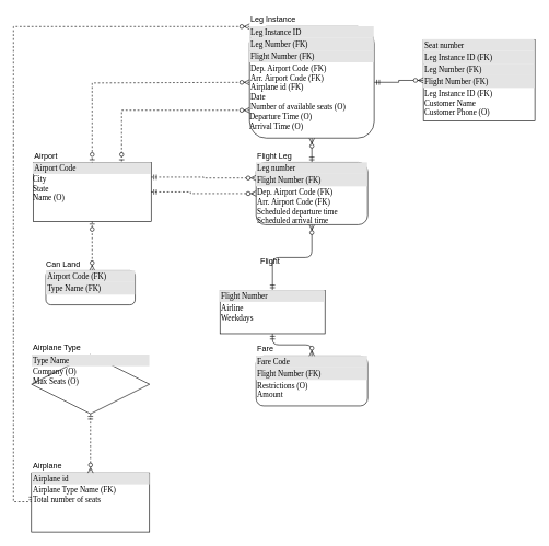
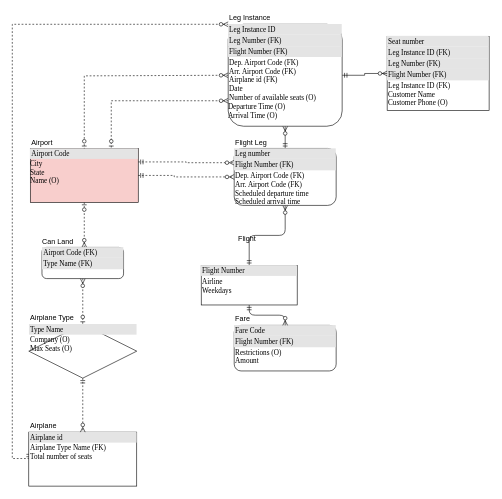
- <mxCell id="4" value="&lt;div style=&quot;box-sizing: border-box ; width: 100% ; background: #e4e4e4 ; padding: 2px&quot;&gt;Airport Code&lt;/div&gt;City&lt;br&gt;State&lt;br&gt;Name (O)" style="verticalAlign=top;align=left;overflow=fill;html=1;rounded=0;shadow=0;comic=0;labelBackgroundColor=none;strokeWidth=1;fontFamily=Verdana;fontSize=12" parent="1" vertex="1"><mxGeometry x="50" y="247" width="180" height="90" as="geometry" /></mxCell>
+ <mxCell id="4" value="&lt;div style=&quot;box-sizing: border-box ; width: 100% ; background: #e4e4e4 ; padding: 2px&quot;&gt;Airport Code&lt;/div&gt;City&lt;br&gt;State&lt;br&gt;Name (O)" style="verticalAlign=top;align=left;overflow=fill;html=1;rounded=0;shadow=0;comic=0;labelBackgroundColor=none;strokeWidth=1;fontFamily=Verdana;fontSize=12;fillColor=#f8cecc;" parent="1" vertex="1"><mxGeometry x="50" y="247" width="180" height="90" as="geometry" /></mxCell>
+ <mxCell id="29" style="edgeStyle=orthogonalEdgeStyle;rounded=0;orthogonalLoop=1;jettySize=auto;html=1;exitX=0.5;exitY=1;exitDx=0;exitDy=0;entryX=0.5;entryY=1;entryDx=0;entryDy=0;dashed=1;startArrow=ERzeroToMany;startFill=1;endArrow=ERzeroToOne;endFill=1;" edge="1" parent="1" source="30" target="21"><mxGeometry relative="1" as="geometry"><Array as="points"><mxPoint x="138" y="522" /><mxPoint x="138" y="522" /></Array></mxGeometry></mxCell>
